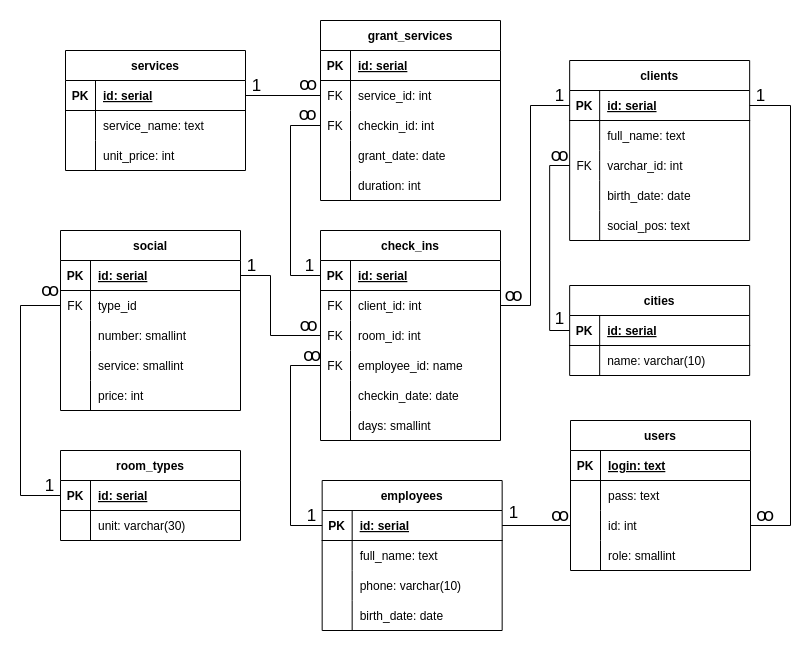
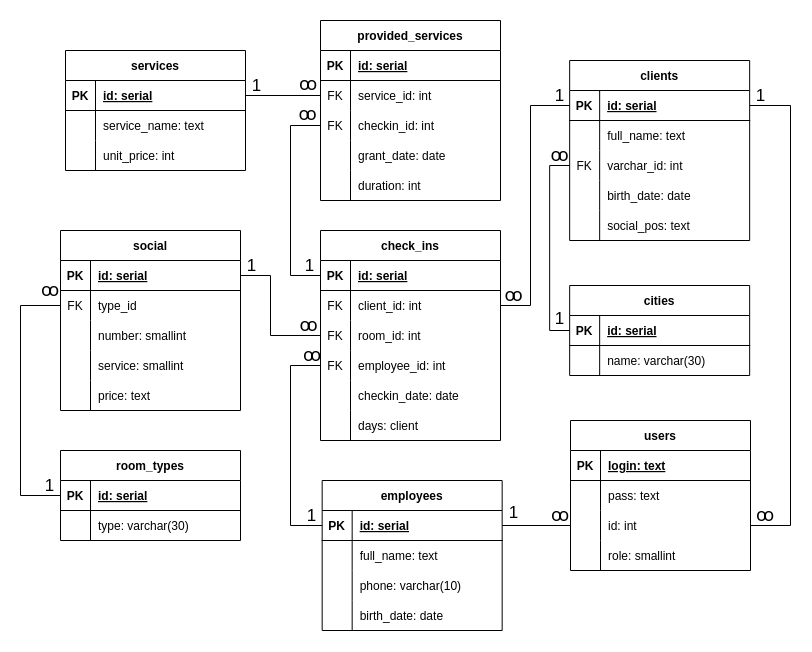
- <mxCell id="45" value="grant_services" style="shape=table;startSize=30;container=1;collapsible=1;childLayout=tableLayout;fixedRows=1;rowLines=0;fontStyle=1;align=center;resizeLast=1;" parent="1" vertex="1"><mxGeometry x="320" y="20" width="180" height="180" as="geometry" /></mxCell>
+ <mxCell id="45" value="provided_services" style="shape=table;startSize=30;container=1;collapsible=1;childLayout=tableLayout;fixedRows=1;rowLines=0;fontStyle=1;align=center;resizeLast=1;" parent="1" vertex="1"><mxGeometry x="320" y="20" width="180" height="180" as="geometry" /></mxCell>
- <mxCell id="77" value="name: varchar(10)" style="shape=partialRectangle;connectable=0;fillColor=none;top=0;left=0;bottom=0;right=0;align=left;spacingLeft=6;overflow=hidden;" parent="75" vertex="1"><mxGeometry x="30" width="150" height="30" as="geometry"><mxRectangle width="150" height="30" as="alternateBounds" /></mxGeometry></mxCell>
+ <mxCell id="77" value="name: varchar(30)" style="shape=partialRectangle;connectable=0;fillColor=none;top=0;left=0;bottom=0;right=0;align=left;spacingLeft=6;overflow=hidden;" parent="75" vertex="1"><mxGeometry x="30" width="150" height="30" as="geometry"><mxRectangle width="150" height="30" as="alternateBounds" /></mxGeometry></mxCell>
- <mxCell id="38" value="employee_id: name" style="shape=partialRectangle;connectable=0;fillColor=none;top=0;left=0;bottom=0;right=0;align=left;spacingLeft=6;overflow=hidden;" parent="36" vertex="1"><mxGeometry x="30" width="150" height="30" as="geometry"><mxRectangle width="150" height="30" as="alternateBounds" /></mxGeometry></mxCell>
+ <mxCell id="38" value="employee_id: int" style="shape=partialRectangle;connectable=0;fillColor=none;top=0;left=0;bottom=0;right=0;align=left;spacingLeft=6;overflow=hidden;" parent="36" vertex="1"><mxGeometry x="30" width="150" height="30" as="geometry"><mxRectangle width="150" height="30" as="alternateBounds" /></mxGeometry></mxCell>
- <mxCell id="17" value="price: int" style="shape=partialRectangle;connectable=0;fillColor=none;top=0;left=0;bottom=0;right=0;align=left;spacingLeft=6;overflow=hidden;" parent="15" vertex="1"><mxGeometry x="30" width="150" height="30" as="geometry"><mxRectangle width="150" height="30" as="alternateBounds" /></mxGeometry></mxCell>
+ <mxCell id="17" value="price: text" style="shape=partialRectangle;connectable=0;fillColor=none;top=0;left=0;bottom=0;right=0;align=left;spacingLeft=6;overflow=hidden;" parent="15" vertex="1"><mxGeometry x="30" width="150" height="30" as="geometry"><mxRectangle width="150" height="30" as="alternateBounds" /></mxGeometry></mxCell>
- <mxCell id="44" value="days: smallint" style="shape=partialRectangle;connectable=0;fillColor=none;top=0;left=0;bottom=0;right=0;align=left;spacingLeft=6;overflow=hidden;" parent="42" vertex="1"><mxGeometry x="30" width="150" height="30" as="geometry"><mxRectangle width="150" height="30" as="alternateBounds" /></mxGeometry></mxCell>
+ <mxCell id="44" value="days: client" style="shape=partialRectangle;connectable=0;fillColor=none;top=0;left=0;bottom=0;right=0;align=left;spacingLeft=6;overflow=hidden;" parent="42" vertex="1"><mxGeometry x="30" width="150" height="30" as="geometry"><mxRectangle width="150" height="30" as="alternateBounds" /></mxGeometry></mxCell>
- <mxCell id="24" value="unit: varchar(30)" style="shape=partialRectangle;connectable=0;fillColor=none;top=0;left=0;bottom=0;right=0;align=left;spacingLeft=6;overflow=hidden;" parent="22" vertex="1"><mxGeometry x="30" width="150" height="30" as="geometry"><mxRectangle width="150" height="30" as="alternateBounds" /></mxGeometry></mxCell>
+ <mxCell id="24" value="type: varchar(30)" style="shape=partialRectangle;connectable=0;fillColor=none;top=0;left=0;bottom=0;right=0;align=left;spacingLeft=6;overflow=hidden;" parent="22" vertex="1"><mxGeometry x="30" width="150" height="30" as="geometry"><mxRectangle width="150" height="30" as="alternateBounds" /></mxGeometry></mxCell>
